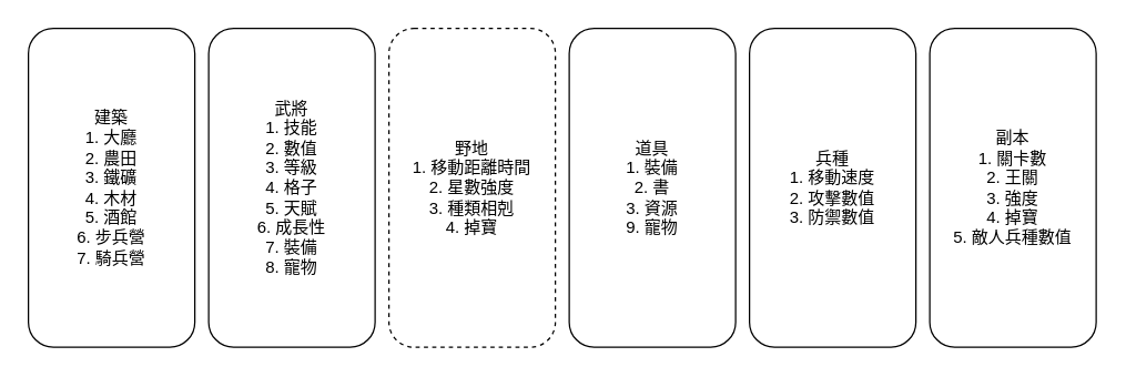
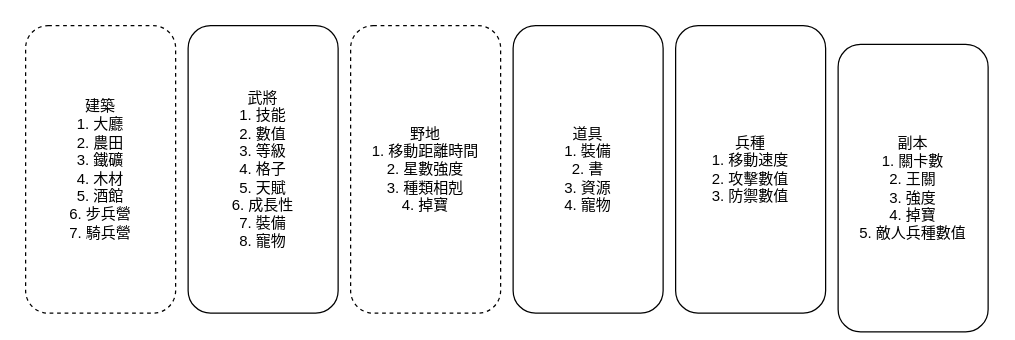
- <mxCell id="2" value="建築&lt;br&gt;1. 大廳&lt;br&gt;2. 農田&lt;br&gt;3. 鐵礦&lt;br&gt;4. 木材&lt;br&gt;5. 酒館&lt;br&gt;6. 步兵營&lt;br&gt;7. 騎兵營" style="rounded=1;whiteSpace=wrap;html=1;" vertex="1" parent="1"><mxGeometry x="20" y="20" width="120" height="230" as="geometry" /></mxCell>
+ <mxCell id="2" value="建築&lt;br&gt;1. 大廳&lt;br&gt;2. 農田&lt;br&gt;3. 鐵礦&lt;br&gt;4. 木材&lt;br&gt;5. 酒館&lt;br&gt;6. 步兵營&lt;br&gt;7. 騎兵營" style="rounded=1;whiteSpace=wrap;html=1;dashed=1;" vertex="1" parent="1"><mxGeometry x="20" y="20" width="120" height="230" as="geometry" /></mxCell>
- <mxCell id="5" value="道具&lt;br&gt;1. 裝備&lt;br&gt;2. 書&lt;br&gt;3. 資源&lt;br&gt;9. 寵物" style="rounded=1;whiteSpace=wrap;html=1;" vertex="1" parent="1"><mxGeometry x="410" y="20" width="120" height="230" as="geometry" /></mxCell>
+ <mxCell id="5" value="道具&lt;br&gt;1. 裝備&lt;br&gt;2. 書&lt;br&gt;3. 資源&lt;br&gt;4. 寵物" style="rounded=1;whiteSpace=wrap;html=1;" vertex="1" parent="1"><mxGeometry x="410" y="20" width="120" height="230" as="geometry" /></mxCell>
- <mxCell id="7" value="副本&lt;br&gt;1. 關卡數&lt;br&gt;2. 王關&lt;br&gt;3. 強度&lt;br&gt;4. 掉寶&lt;br&gt;5. 敵人兵種數值" style="rounded=1;whiteSpace=wrap;html=1;" vertex="1" parent="1"><mxGeometry x="670" y="20" width="120" height="230" as="geometry" /></mxCell>
+ <mxCell id="7" value="副本&lt;br&gt;1. 關卡數&lt;br&gt;2. 王關&lt;br&gt;3. 強度&lt;br&gt;4. 掉寶&lt;br&gt;5. 敵人兵種數值" style="rounded=1;whiteSpace=wrap;html=1;" vertex="1" parent="1"><mxGeometry x="670" y="35" width="120" height="230" as="geometry" /></mxCell>
